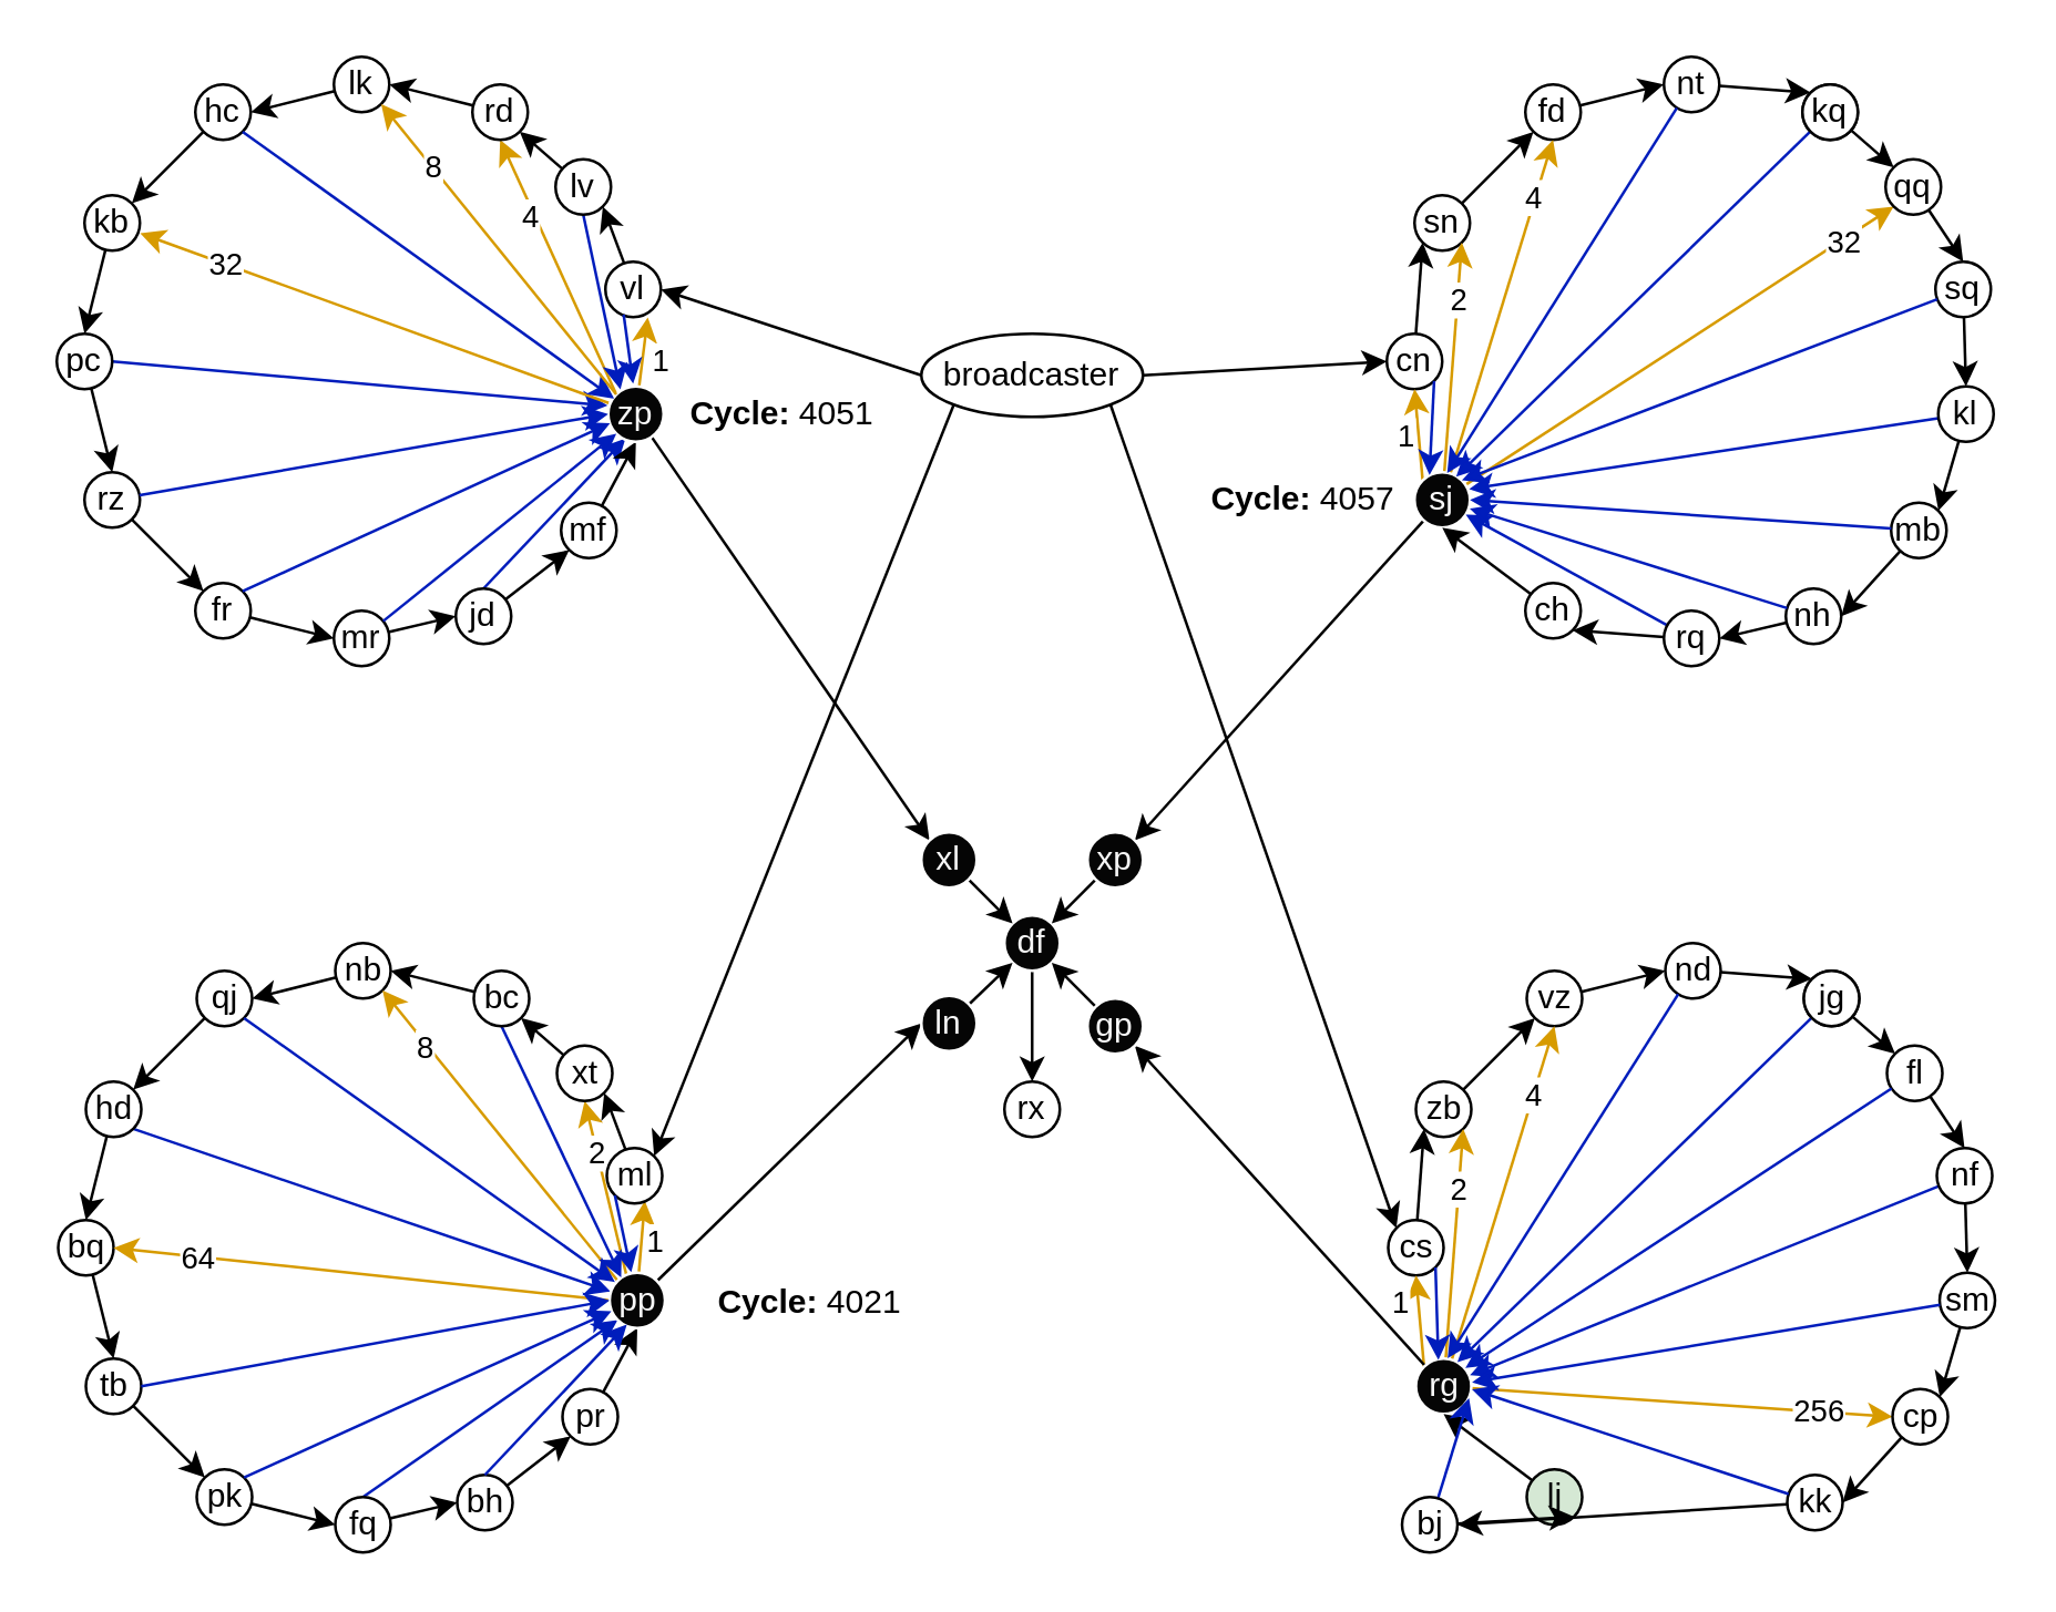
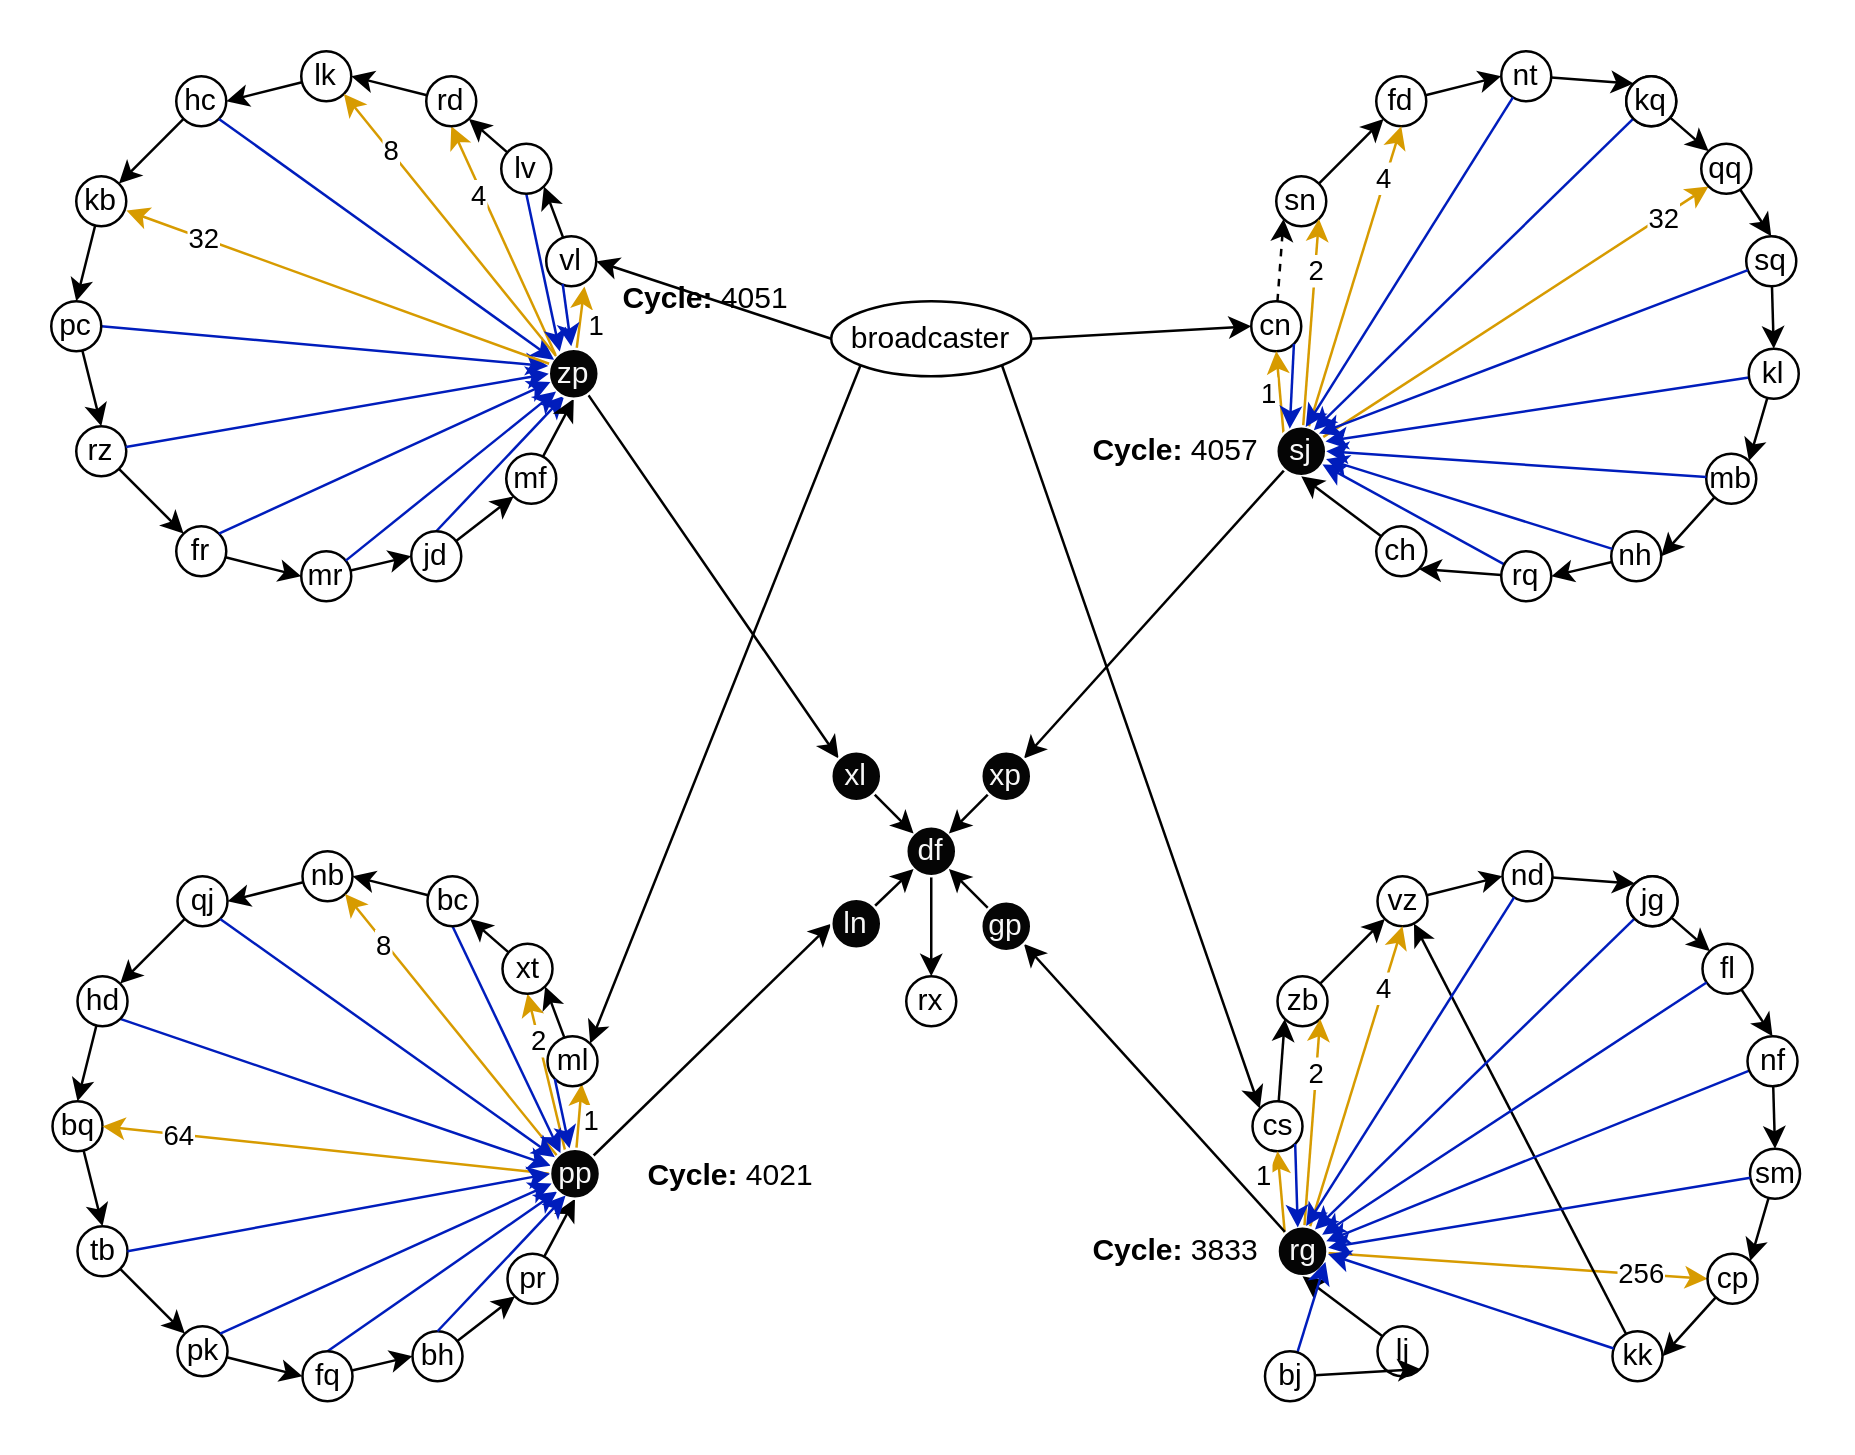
- <mxCell id="97" style="edgeStyle=none;rounded=0;orthogonalLoop=1;jettySize=auto;html=1;entryX=0;entryY=1;entryDx=0;entryDy=0;" parent="1" source="98" target="96" edge="1"><mxGeometry relative="1" as="geometry" /></mxCell>
+ <mxCell id="97" style="edgeStyle=none;rounded=0;orthogonalLoop=1;jettySize=auto;html=1;entryX=0;entryY=1;entryDx=0;entryDy=0;dashed=1;" parent="1" source="98" target="96" edge="1"><mxGeometry relative="1" as="geometry" /></mxCell>
- <mxCell id="190" value="&lt;b&gt;Cycle:&lt;/b&gt;&amp;nbsp;4051" style="text;html=1;strokeColor=none;fillColor=none;align=center;verticalAlign=middle;whiteSpace=wrap;rounded=0;" parent="1" vertex="1"><mxGeometry x="252" y="134" width="60" height="30" as="geometry" /></mxCell>
+ <mxCell id="190" value="&lt;b&gt;Cycle:&lt;/b&gt;&amp;nbsp;4051" style="text;html=1;strokeColor=none;fillColor=none;align=center;verticalAlign=middle;whiteSpace=wrap;rounded=0;" parent="1" vertex="1"><mxGeometry x="252" y="104" width="60" height="30" as="geometry" /></mxCell>
+ <mxCell id="188" value="&lt;b&gt;Cycle:&lt;/b&gt;&amp;nbsp;3833" style="text;html=1;strokeColor=none;fillColor=none;align=center;verticalAlign=middle;whiteSpace=wrap;rounded=0;" parent="1" vertex="1"><mxGeometry x="440" y="485" width="60" height="30" as="geometry" /></mxCell>
- <mxCell id="153" value="lj" style="ellipse;whiteSpace=wrap;html=1;fillColor=#d5e8d4;" parent="1" vertex="1"><mxGeometry x="550.5" y="530" width="20" height="20" as="geometry" /></mxCell>
+ <mxCell id="153" value="lj" style="ellipse;whiteSpace=wrap;html=1;" parent="1" vertex="1"><mxGeometry x="550.5" y="530" width="20" height="20" as="geometry" /></mxCell>
- <mxCell id="157" style="edgeStyle=none;rounded=0;orthogonalLoop=1;jettySize=auto;html=1;entryX=1;entryY=0.5;entryDx=0;entryDy=0;" parent="1" source="158" target="156" edge="1"><mxGeometry relative="1" as="geometry" /></mxCell>
+ <mxCell id="157" style="edgeStyle=none;rounded=0;orthogonalLoop=1;jettySize=auto;html=1;" parent="1" source="158" target="137" edge="1"><mxGeometry relative="1" as="geometry" /></mxCell>
